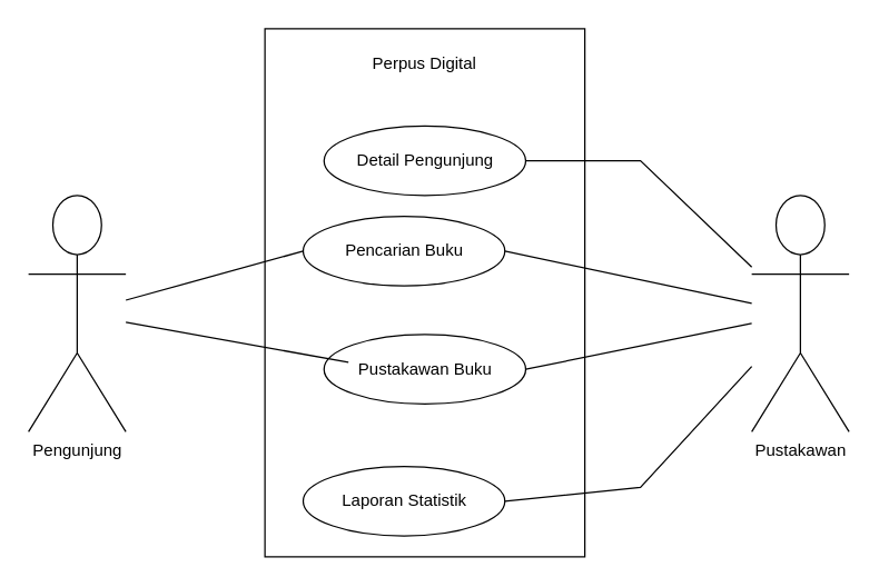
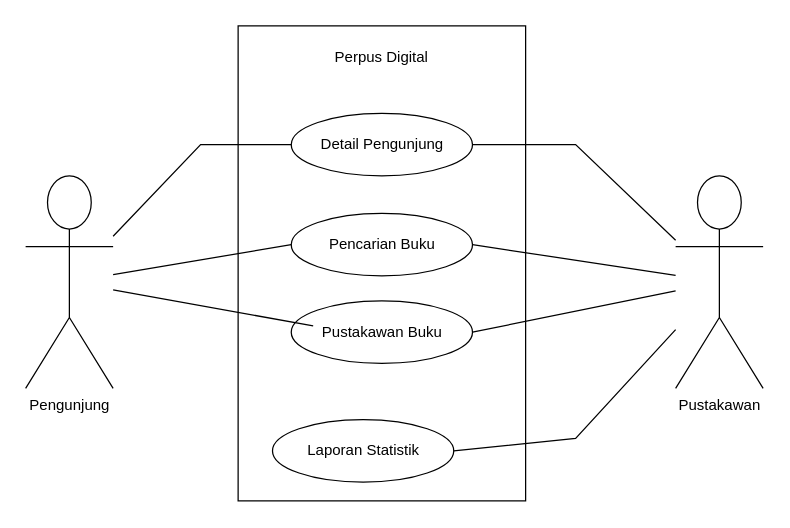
+ <mxCell id="10" value="" style="endArrow=none;html=1;rounded=0;entryX=0;entryY=0.5;entryDx=0;entryDy=0;" edge="1" parent="1" source="8" target="4"><mxGeometry width="50" height="50" relative="1" as="geometry"><mxPoint x="120" y="250" as="sourcePoint" /><mxPoint x="170" y="200" as="targetPoint" /><Array as="points"><mxPoint x="160" y="115" /></Array></mxGeometry></mxCell>
- <mxCell id="5" value="Pencarian Buku" style="ellipse;whiteSpace=wrap;html=1;" vertex="1" parent="1"><mxGeometry x="217.5" y="155" width="145" height="50" as="geometry" /></mxCell>
+ <mxCell id="5" value="Pencarian Buku" style="ellipse;whiteSpace=wrap;html=1;" vertex="1" parent="1"><mxGeometry x="232.5" y="170" width="145" height="50" as="geometry" /></mxCell>
